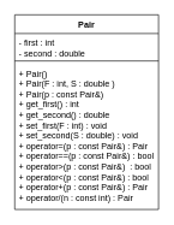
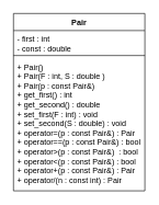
- <mxCell id="3" value="&lt;div&gt;- first :&amp;nbsp;&lt;span style=&quot;background-color: initial;&quot;&gt;int&lt;/span&gt;&lt;span style=&quot;background-color: initial;&quot;&gt;&amp;nbsp;&lt;/span&gt;&lt;/div&gt;&lt;div&gt;- second :&amp;nbsp;&lt;span style=&quot;background-color: initial;&quot;&gt;double&lt;/span&gt;&lt;span style=&quot;background-color: initial;&quot;&gt;&amp;nbsp;&lt;/span&gt;&lt;/div&gt;" style="text;strokeColor=none;fillColor=none;align=left;verticalAlign=top;spacingLeft=4;spacingRight=4;overflow=hidden;rotatable=0;points=[[0,0.5],[1,0.5]];portConstraint=eastwest;whiteSpace=wrap;html=1;" vertex="1" parent="2"><mxGeometry y="26" width="200" height="34" as="geometry" /></mxCell>
+ <mxCell id="3" value="&lt;div&gt;- first :&amp;nbsp;&lt;span style=&quot;background-color: initial;&quot;&gt;int&lt;/span&gt;&lt;span style=&quot;background-color: initial;&quot;&gt;&amp;nbsp;&lt;/span&gt;&lt;/div&gt;&lt;div&gt;- const :&amp;nbsp;&lt;span style=&quot;background-color: initial;&quot;&gt;double&lt;/span&gt;&lt;span style=&quot;background-color: initial;&quot;&gt;&amp;nbsp;&lt;/span&gt;&lt;/div&gt;" style="text;strokeColor=none;fillColor=none;align=left;verticalAlign=top;spacingLeft=4;spacingRight=4;overflow=hidden;rotatable=0;points=[[0,0.5],[1,0.5]];portConstraint=eastwest;whiteSpace=wrap;html=1;" vertex="1" parent="2"><mxGeometry y="26" width="200" height="34" as="geometry" /></mxCell>
